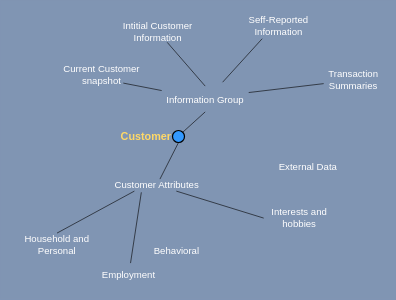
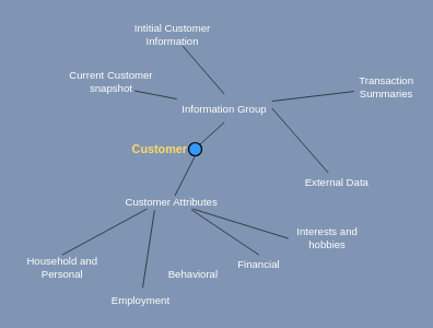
- <mxCell id="20" value="Seff-Reported Information" style="text;html=1;strokeColor=none;fillColor=none;align=center;verticalAlign=middle;whiteSpace=wrap;rounded=0;fontSize=16;fontColor=#FFFFFF;" parent="1" vertex="1"><mxGeometry x="409" y="20" width="110" height="44" as="geometry" /></mxCell>
- <mxCell id="21" value="" style="endArrow=none;html=1;exitX=0.7;exitY=-0.15;exitDx=0;exitDy=0;entryX=0.25;entryY=1;entryDx=0;entryDy=0;exitPerimeter=0;fontSize=16;fontColor=#FFFFFF;" parent="1" source="14" target="20" edge="1"><mxGeometry width="50" height="50" relative="1" as="geometry"><mxPoint x="334" y="178" as="sourcePoint" /><mxPoint x="308.286" y="88" as="targetPoint" /></mxGeometry></mxCell>
+ <mxCell id="23" value="" style="endArrow=none;html=1;exitX=1;exitY=0.5;exitDx=0;exitDy=0;fontSize=16;fontColor=#FFFFFF;" parent="1" source="14" target="22" edge="1"><mxGeometry width="50" height="50" relative="1" as="geometry"><mxPoint x="356" y="175" as="sourcePoint" /><mxPoint x="396.5" y="108" as="targetPoint" /></mxGeometry></mxCell>
+ <mxCell id="9" value="" style="endArrow=none;html=1;entryX=0.7;entryY=1.05;entryDx=0;entryDy=0;entryPerimeter=0;exitX=0.5;exitY=0;exitDx=0;exitDy=0;fontSize=16;fontColor=#FFFFFF;" parent="1" source="8" target="4" edge="1"><mxGeometry width="50" height="50" relative="1" as="geometry"><mxPoint x="304" y="408" as="sourcePoint" /><mxPoint x="274" y="328" as="targetPoint" /></mxGeometry></mxCell>
+ <mxCell id="8" value="Financial" style="text;html=1;strokeColor=none;fillColor=none;align=center;verticalAlign=middle;whiteSpace=wrap;rounded=0;fontSize=16;fontColor=#FFFFFF;" parent="1" vertex="1"><mxGeometry x="349" y="388" width="90" height="30" as="geometry" /></mxCell>
